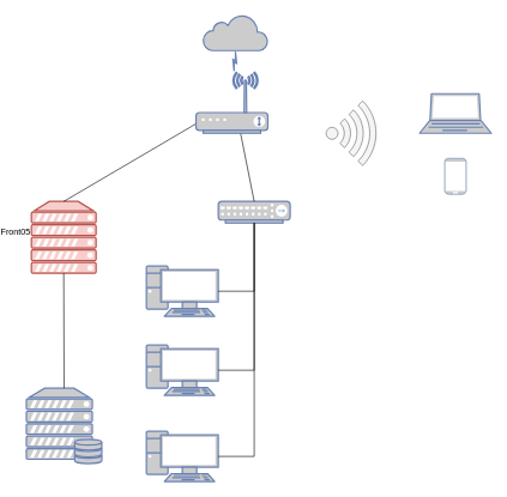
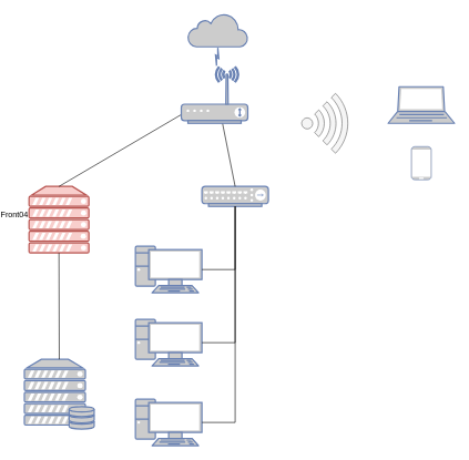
- <mxCell id="2" value="&lt;div&gt;Front05&lt;/div&gt;&lt;div&gt;&lt;br&gt;&lt;/div&gt;" style="verticalAlign=middle;verticalLabelPosition=middle;labelPosition=left;align=right;html=1;outlineConnect=0;fillColor=#f8cecc;strokeColor=#b85450;gradientDirection=north;strokeWidth=2;shape=mxgraph.networks.server;" vertex="1" parent="1"><mxGeometry x="27" y="280" width="90" height="100" as="geometry" /></mxCell>
+ <mxCell id="2" value="&lt;div&gt;Front04&lt;/div&gt;&lt;div&gt;&lt;br&gt;&lt;/div&gt;" style="verticalAlign=middle;verticalLabelPosition=middle;labelPosition=left;align=right;html=1;outlineConnect=0;fillColor=#f8cecc;strokeColor=#b85450;gradientDirection=north;strokeWidth=2;shape=mxgraph.networks.server;" vertex="1" parent="1"><mxGeometry x="27" y="280" width="90" height="100" as="geometry" /></mxCell>
